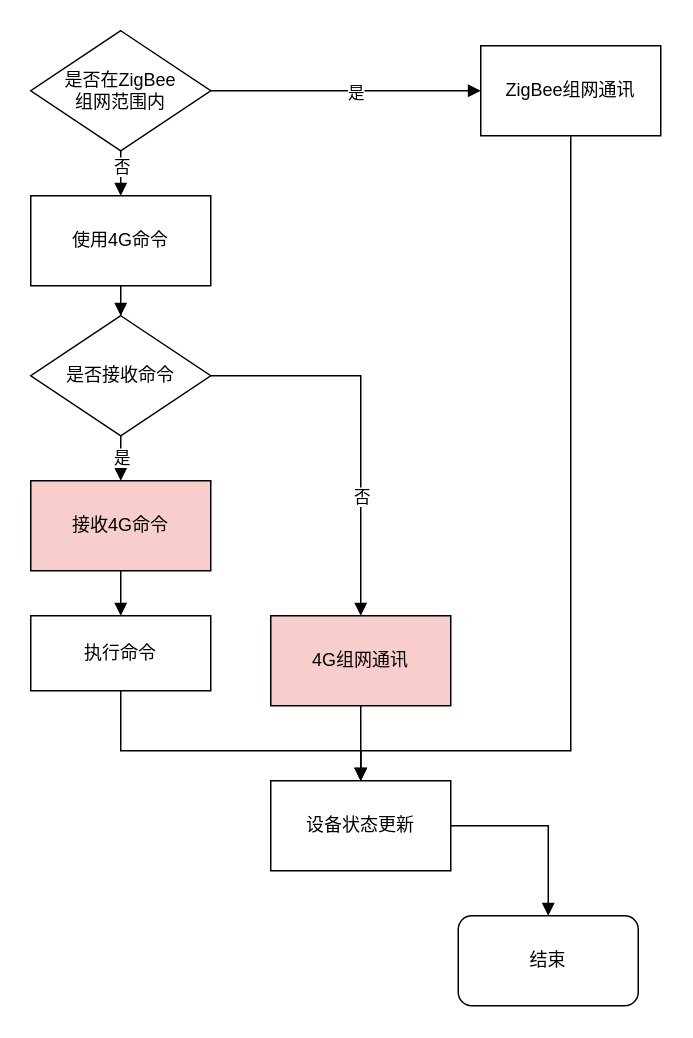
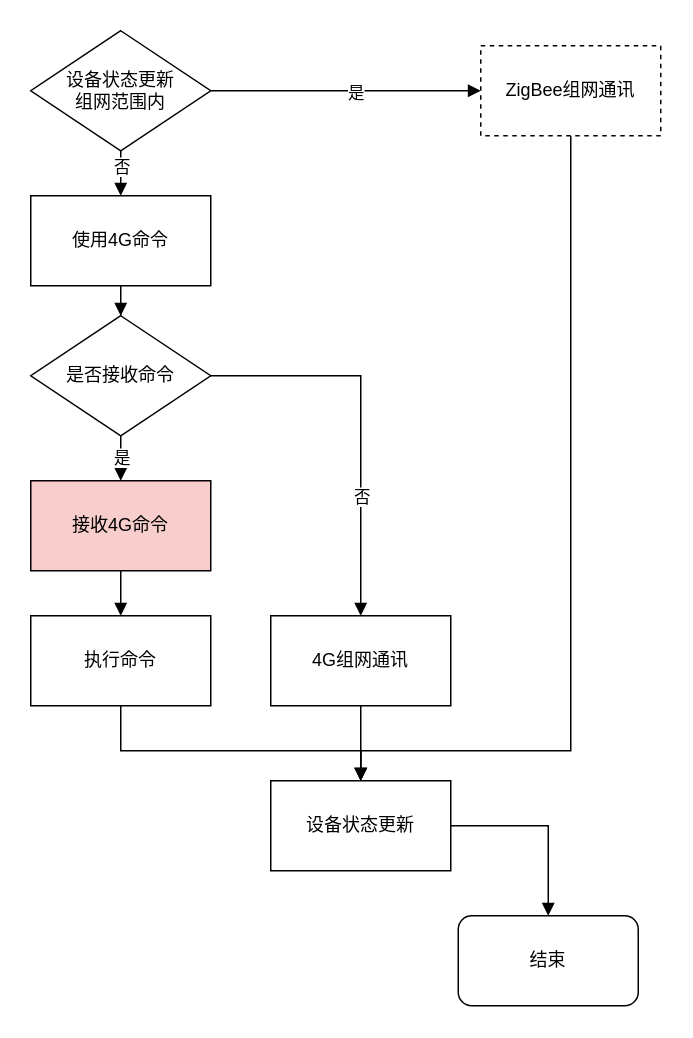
- <mxCell id="6" value="&lt;div&gt;是否在ZigBee&lt;/div&gt;&lt;div&gt;组网范围内&lt;/div&gt;" style="rhombus;whiteSpace=wrap;html=1;" vertex="1" parent="1"><mxGeometry x="20" y="20" width="120" height="80" as="geometry" /></mxCell>
+ <mxCell id="6" value="&lt;div&gt;设备状态更新&lt;/div&gt;&lt;div&gt;组网范围内&lt;/div&gt;" style="rhombus;whiteSpace=wrap;html=1;" vertex="1" parent="1"><mxGeometry x="20" y="20" width="120" height="80" as="geometry" /></mxCell>
- <mxCell id="21" value="ZigBee组网通讯" style="whiteSpace=wrap;html=1;" vertex="1" parent="1"><mxGeometry x="320" y="30" width="120" height="60" as="geometry" /></mxCell>
+ <mxCell id="21" value="ZigBee组网通讯" style="whiteSpace=wrap;html=1;dashed=1;" vertex="1" parent="1"><mxGeometry x="320" y="30" width="120" height="60" as="geometry" /></mxCell>
- <mxCell id="17" value="执行命令" style="whiteSpace=wrap;html=1;" vertex="1" parent="1"><mxGeometry x="20" y="410" width="120" height="50" as="geometry" /></mxCell>
+ <mxCell id="17" value="执行命令" style="whiteSpace=wrap;html=1;" vertex="1" parent="1"><mxGeometry x="20" y="410" width="120" height="60" as="geometry" /></mxCell>
- <mxCell id="19" value="4G组网通讯" style="whiteSpace=wrap;html=1;fillColor=#f8cecc;" vertex="1" parent="1"><mxGeometry x="180" y="410" width="120" height="60" as="geometry" /></mxCell>
+ <mxCell id="19" value="4G组网通讯" style="whiteSpace=wrap;html=1;" vertex="1" parent="1"><mxGeometry x="180" y="410" width="120" height="60" as="geometry" /></mxCell>
